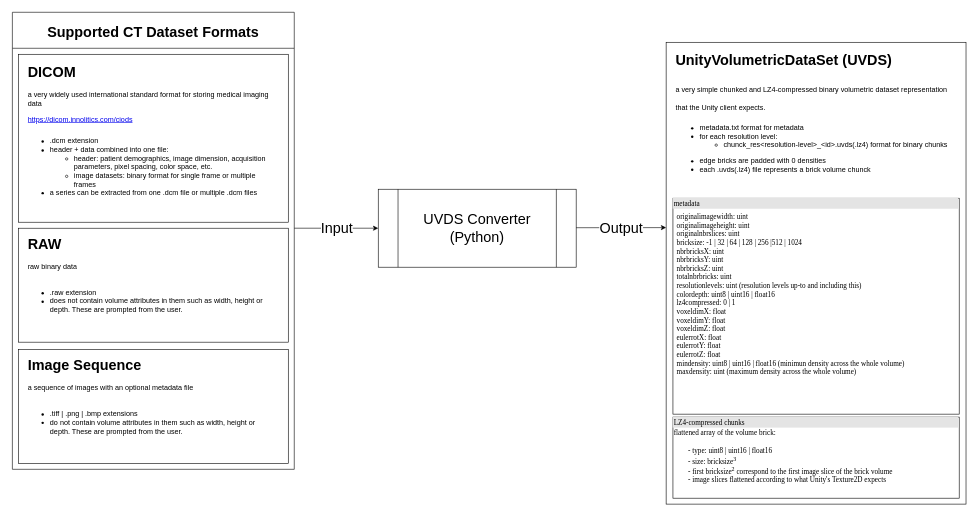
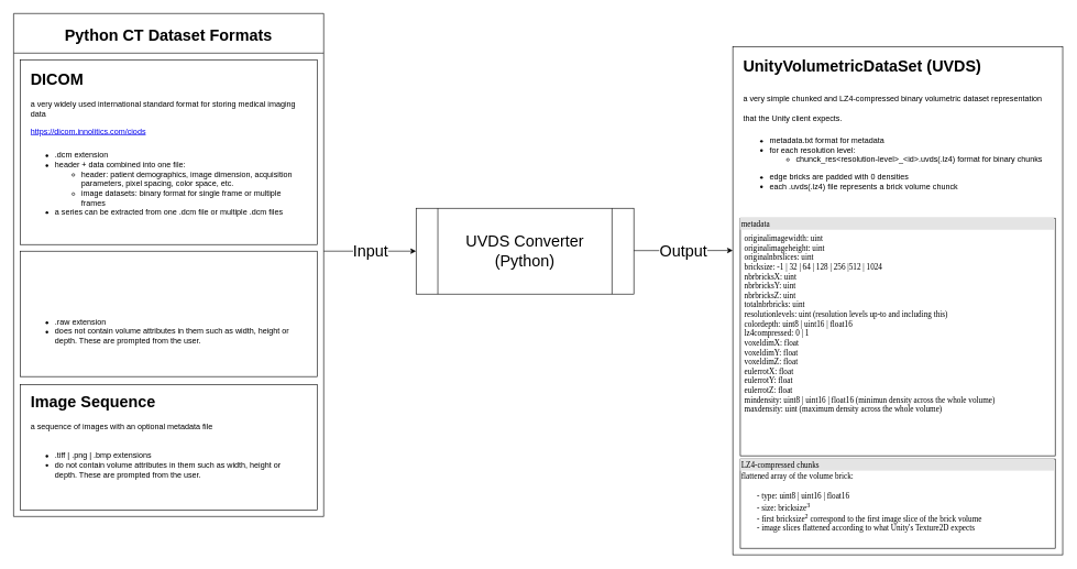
- <mxCell id="3" value="Supported CT Dataset Formats" style="swimlane;fontSize=24;startSize=60;" parent="1" vertex="1"><mxGeometry x="20" y="20" width="470" height="762" as="geometry" /></mxCell>
+ <mxCell id="3" value="Python CT Dataset Formats" style="swimlane;fontSize=24;startSize=60;" parent="1" vertex="1"><mxGeometry x="20" y="20" width="470" height="762" as="geometry" /></mxCell>
- <mxCell id="10" value="&lt;h1&gt;RAW&lt;/h1&gt;&lt;p&gt;raw binary data&lt;/p&gt;" style="text;html=1;strokeColor=none;fillColor=none;spacing=5;spacingTop=-20;whiteSpace=wrap;overflow=hidden;rounded=0;" parent="8" vertex="1"><mxGeometry x="10.714" y="6.552" width="417.857" height="65.517" as="geometry" /></mxCell>
